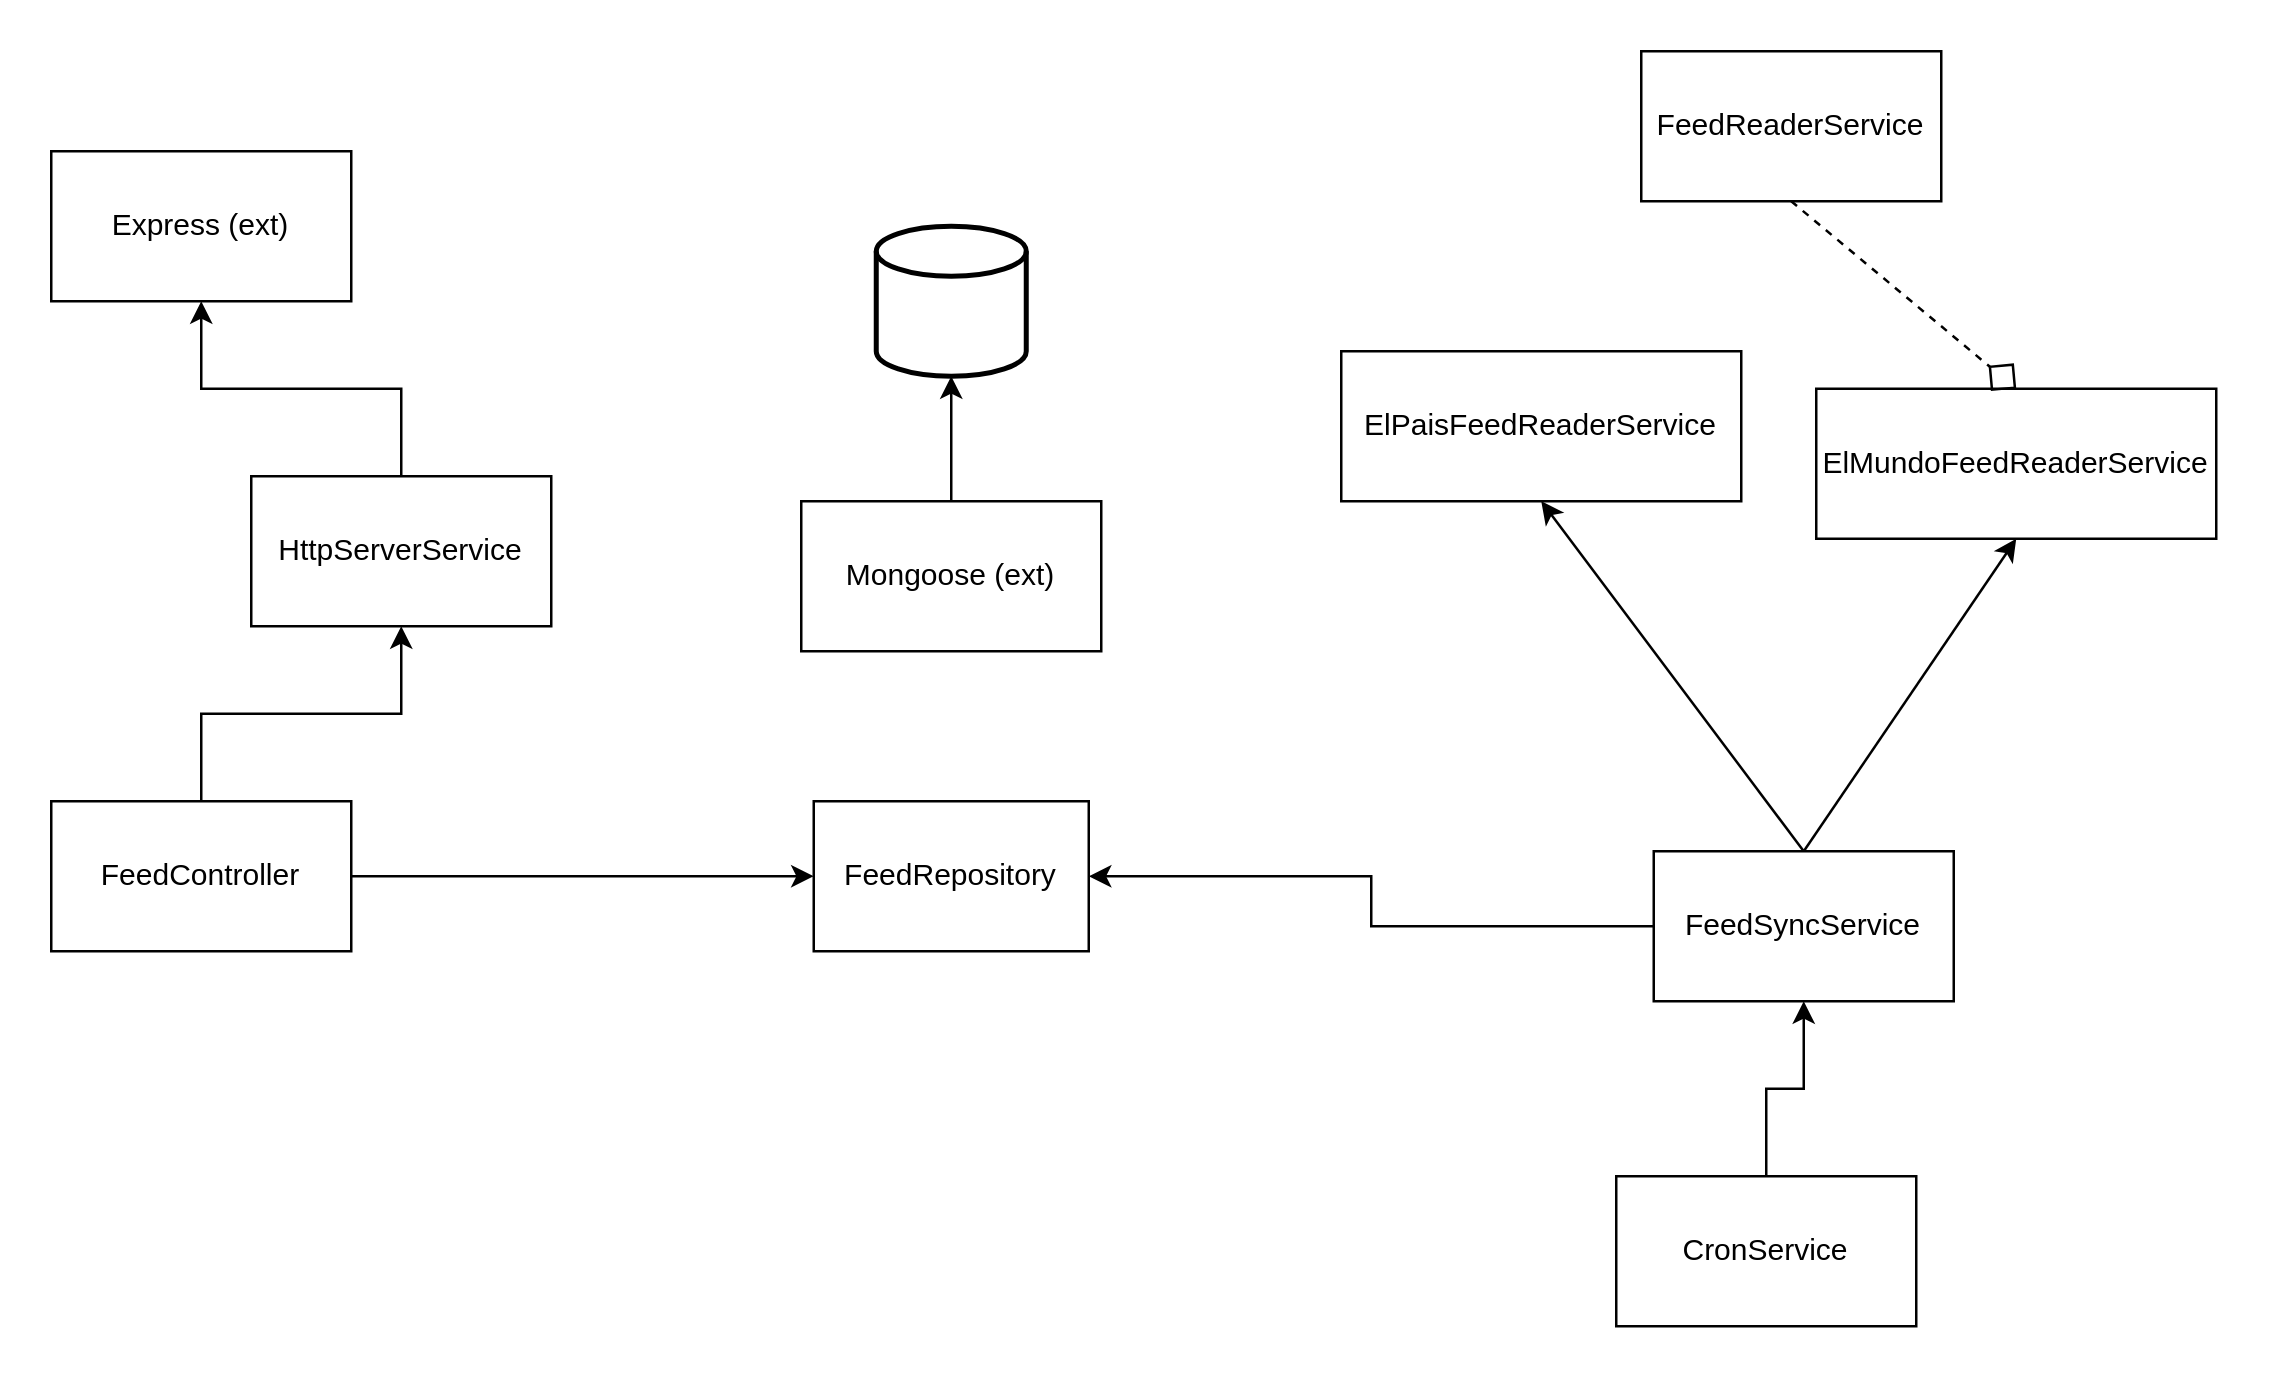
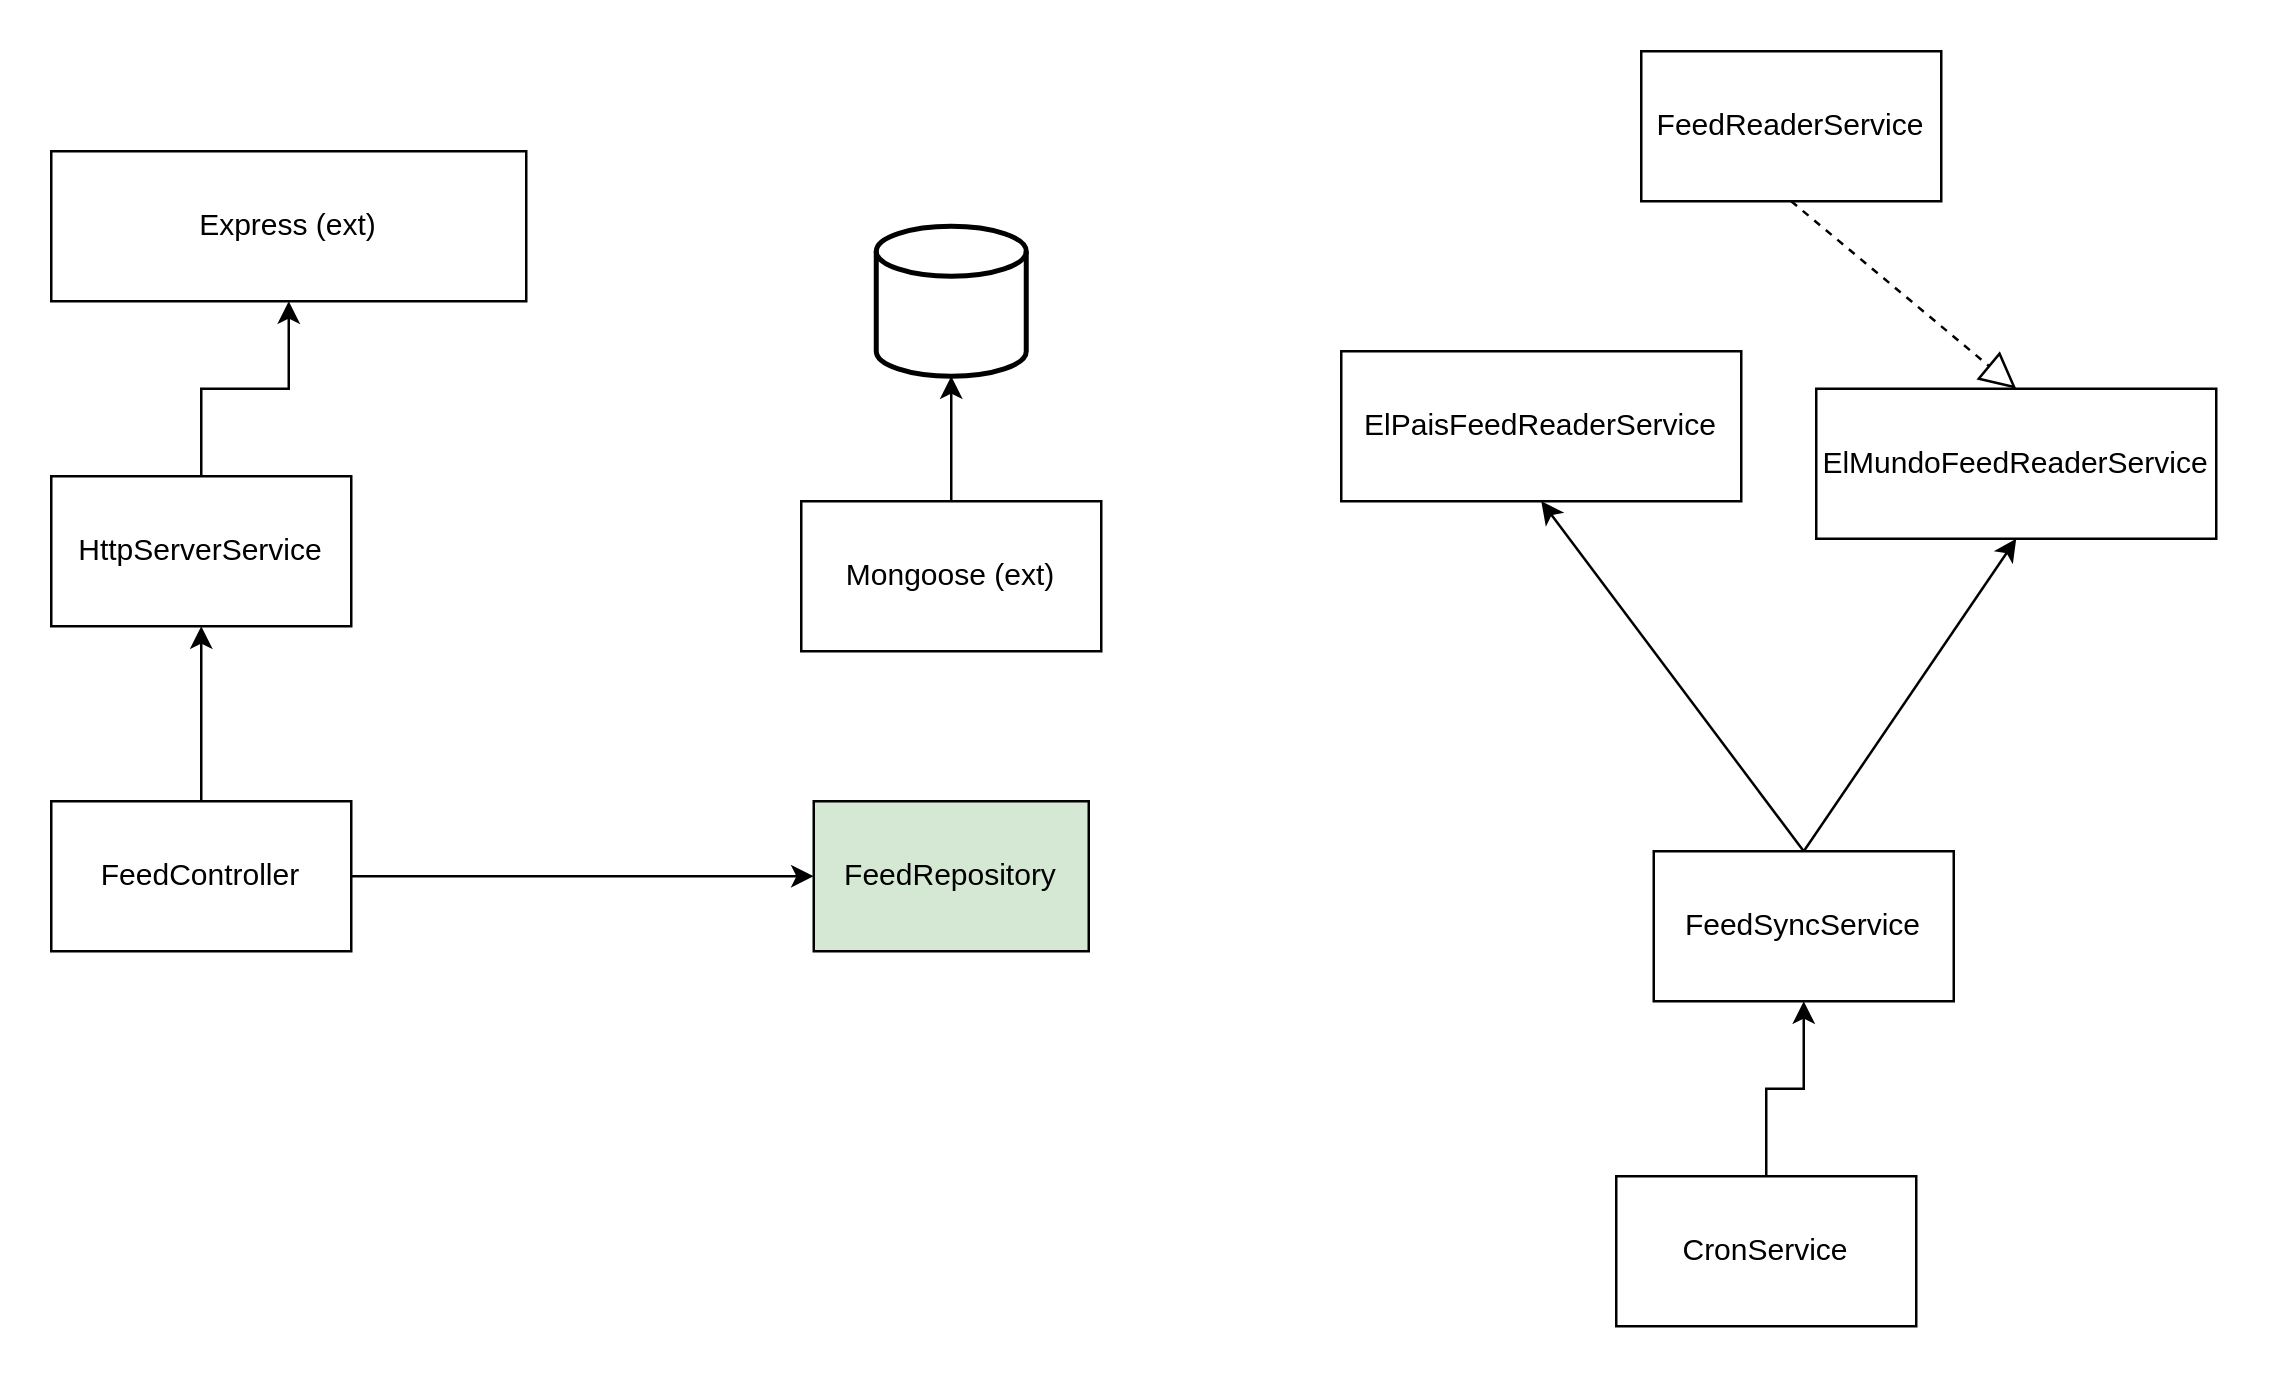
- <mxCell id="16" value="Express (ext)" style="rounded=0;whiteSpace=wrap;html=1;" vertex="1" parent="1"><mxGeometry x="20" y="60" width="120" height="60" as="geometry" /></mxCell>
+ <mxCell id="16" value="Express (ext)" style="rounded=0;whiteSpace=wrap;html=1;" vertex="1" parent="1"><mxGeometry x="20" y="60" width="190" height="60" as="geometry" /></mxCell>
- <mxCell id="5" value="" style="endArrow=diamond;dashed=1;endFill=0;endSize=12;html=1;rounded=0;entryX=0.5;entryY=0;entryDx=0;entryDy=0;exitX=0.5;exitY=1;exitDx=0;exitDy=0;" edge="1" parent="1" source="2" target="4"><mxGeometry width="160" relative="1" as="geometry"><mxPoint x="726" y="90" as="sourcePoint" /><mxPoint x="596" y="150" as="targetPoint" /></mxGeometry></mxCell>
+ <mxCell id="5" value="" style="endArrow=block;dashed=1;endFill=0;endSize=12;html=1;rounded=0;entryX=0.5;entryY=0;entryDx=0;entryDy=0;exitX=0.5;exitY=1;exitDx=0;exitDy=0;" edge="1" parent="1" source="2" target="4"><mxGeometry width="160" relative="1" as="geometry"><mxPoint x="726" y="90" as="sourcePoint" /><mxPoint x="596" y="150" as="targetPoint" /></mxGeometry></mxCell>
- <mxCell id="7" value="HttpServerService" style="rounded=0;whiteSpace=wrap;html=1;" vertex="1" parent="1"><mxGeometry x="100" y="190" width="120" height="60" as="geometry" /></mxCell>
+ <mxCell id="7" value="HttpServerService" style="rounded=0;whiteSpace=wrap;html=1;" vertex="1" parent="1"><mxGeometry x="20" y="190" width="120" height="60" as="geometry" /></mxCell>
- <mxCell id="11" value="FeedRepository" style="html=1;whiteSpace=wrap;" vertex="1" parent="1"><mxGeometry x="325" y="320" width="110" height="60" as="geometry" /></mxCell>
+ <mxCell id="11" value="FeedRepository" style="html=1;whiteSpace=wrap;fillColor=#d5e8d4;" vertex="1" parent="1"><mxGeometry x="325" y="320" width="110" height="60" as="geometry" /></mxCell>
- <mxCell id="17" style="edgeStyle=orthogonalEdgeStyle;rounded=0;orthogonalLoop=1;jettySize=auto;html=1;entryX=1;entryY=0.5;entryDx=0;entryDy=0;" edge="1" parent="1" source="18" target="11"><mxGeometry relative="1" as="geometry" /></mxCell>
